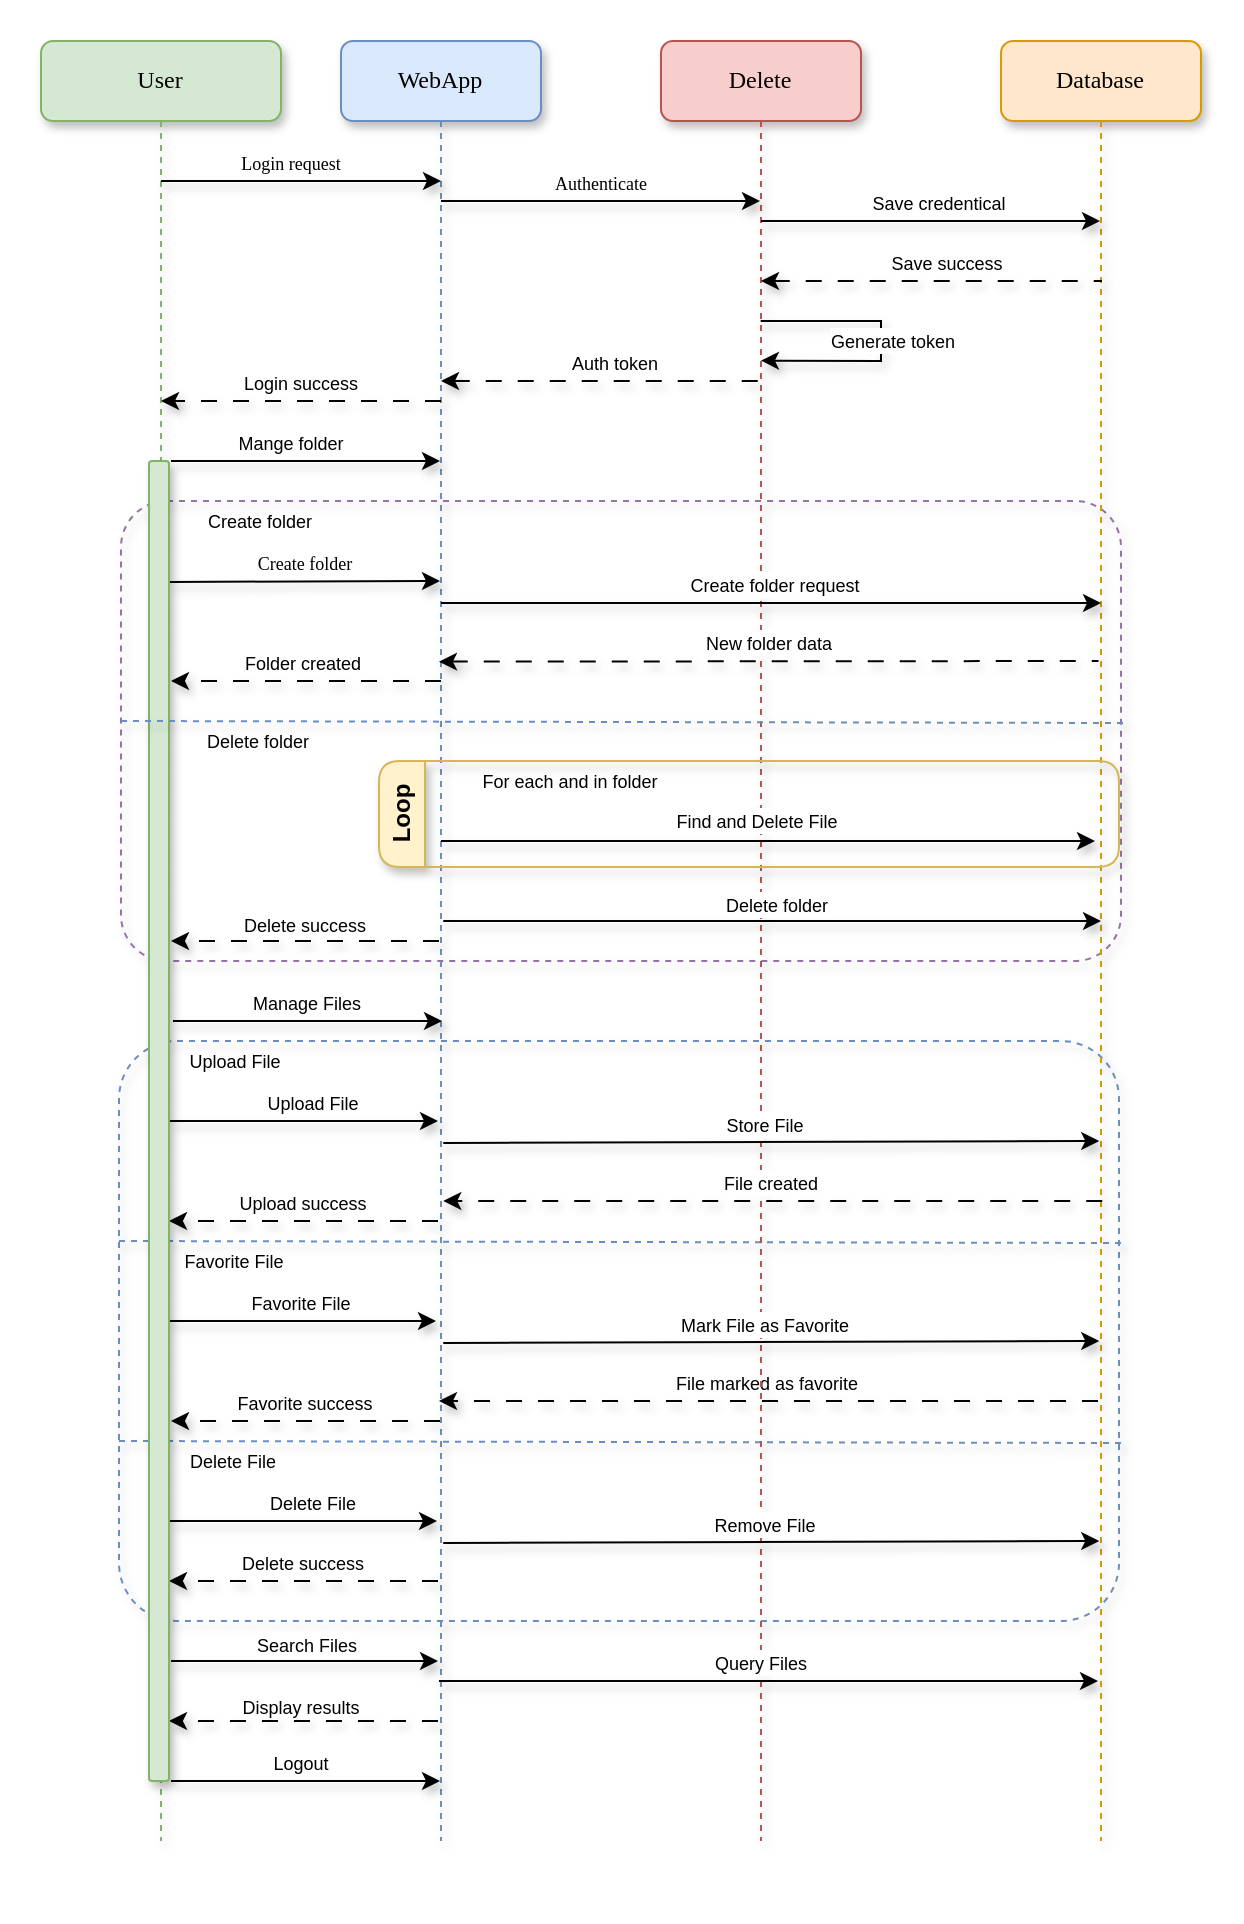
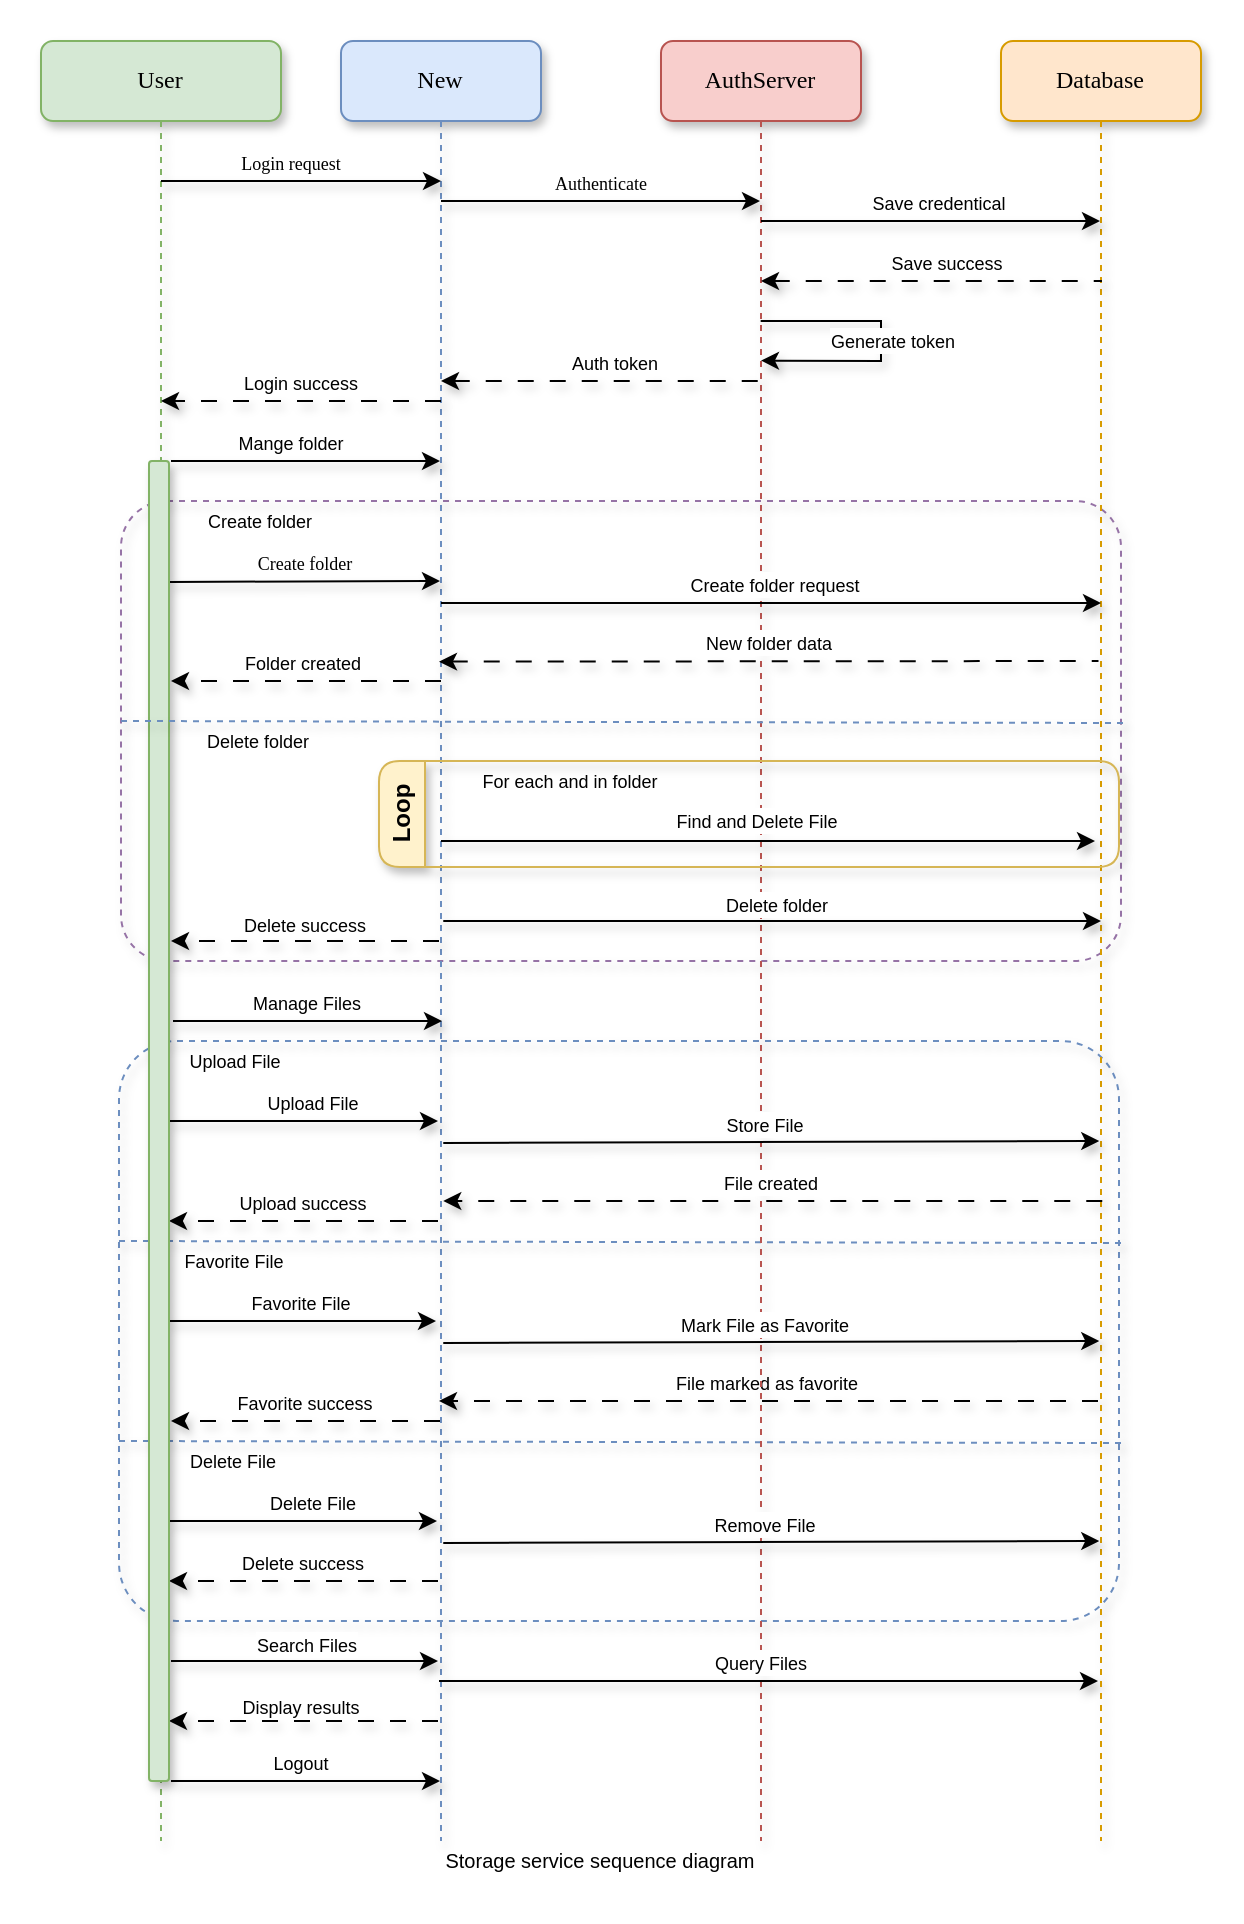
- <mxCell id="5" value="WebApp" style="shape=umlLifeline;perimeter=lifelinePerimeter;whiteSpace=wrap;html=1;container=1;collapsible=0;recursiveResize=0;outlineConnect=0;rounded=1;shadow=1;comic=0;labelBackgroundColor=none;strokeWidth=1;fontFamily=Verdana;fontSize=12;align=center;fillColor=#dae8fc;strokeColor=#6c8ebf;" parent="1" vertex="1"><mxGeometry x="170" y="20" width="100" height="900" as="geometry" /></mxCell>
+ <mxCell id="5" value="New" style="shape=umlLifeline;perimeter=lifelinePerimeter;whiteSpace=wrap;html=1;container=1;collapsible=0;recursiveResize=0;outlineConnect=0;rounded=1;shadow=1;comic=0;labelBackgroundColor=none;strokeWidth=1;fontFamily=Verdana;fontSize=12;align=center;fillColor=#dae8fc;strokeColor=#6c8ebf;" parent="1" vertex="1"><mxGeometry x="170" y="20" width="100" height="900" as="geometry" /></mxCell>
- <mxCell id="37" value="Delete" style="shape=umlLifeline;perimeter=lifelinePerimeter;whiteSpace=wrap;html=1;container=1;collapsible=0;recursiveResize=0;outlineConnect=0;rounded=1;shadow=1;comic=0;labelBackgroundColor=none;strokeWidth=1;fontFamily=Verdana;fontSize=12;align=center;fillColor=#f8cecc;strokeColor=#b85450;" parent="1" vertex="1"><mxGeometry x="330" y="20" width="100" height="900" as="geometry" /></mxCell>
+ <mxCell id="37" value="AuthServer" style="shape=umlLifeline;perimeter=lifelinePerimeter;whiteSpace=wrap;html=1;container=1;collapsible=0;recursiveResize=0;outlineConnect=0;rounded=1;shadow=1;comic=0;labelBackgroundColor=none;strokeWidth=1;fontFamily=Verdana;fontSize=12;align=center;fillColor=#f8cecc;strokeColor=#b85450;" parent="1" vertex="1"><mxGeometry x="330" y="20" width="100" height="900" as="geometry" /></mxCell>
+ <mxCell id="64" value="&lt;font style=&quot;font-size: 10px;&quot;&gt;Storage service sequence diagram&lt;/font&gt;" style="text;html=1;align=center;verticalAlign=middle;whiteSpace=wrap;rounded=0;" parent="1" vertex="1"><mxGeometry x="200" y="920" width="200" height="20" as="geometry" /></mxCell>
